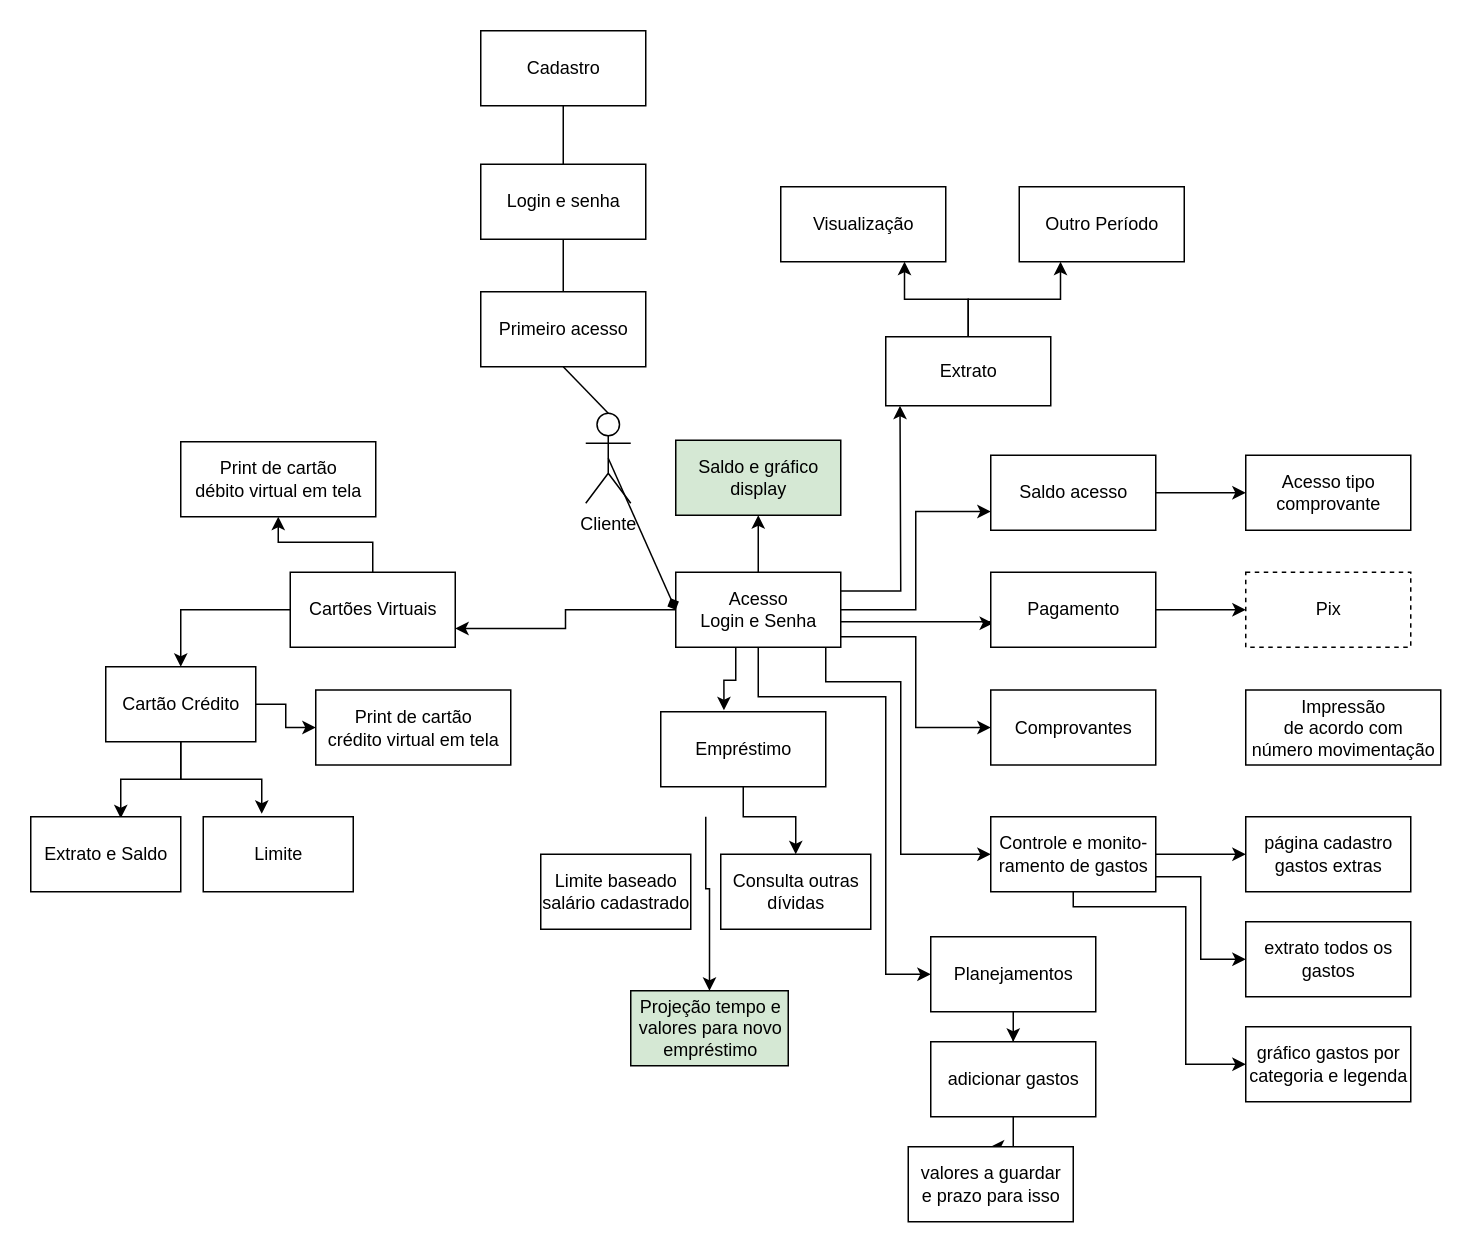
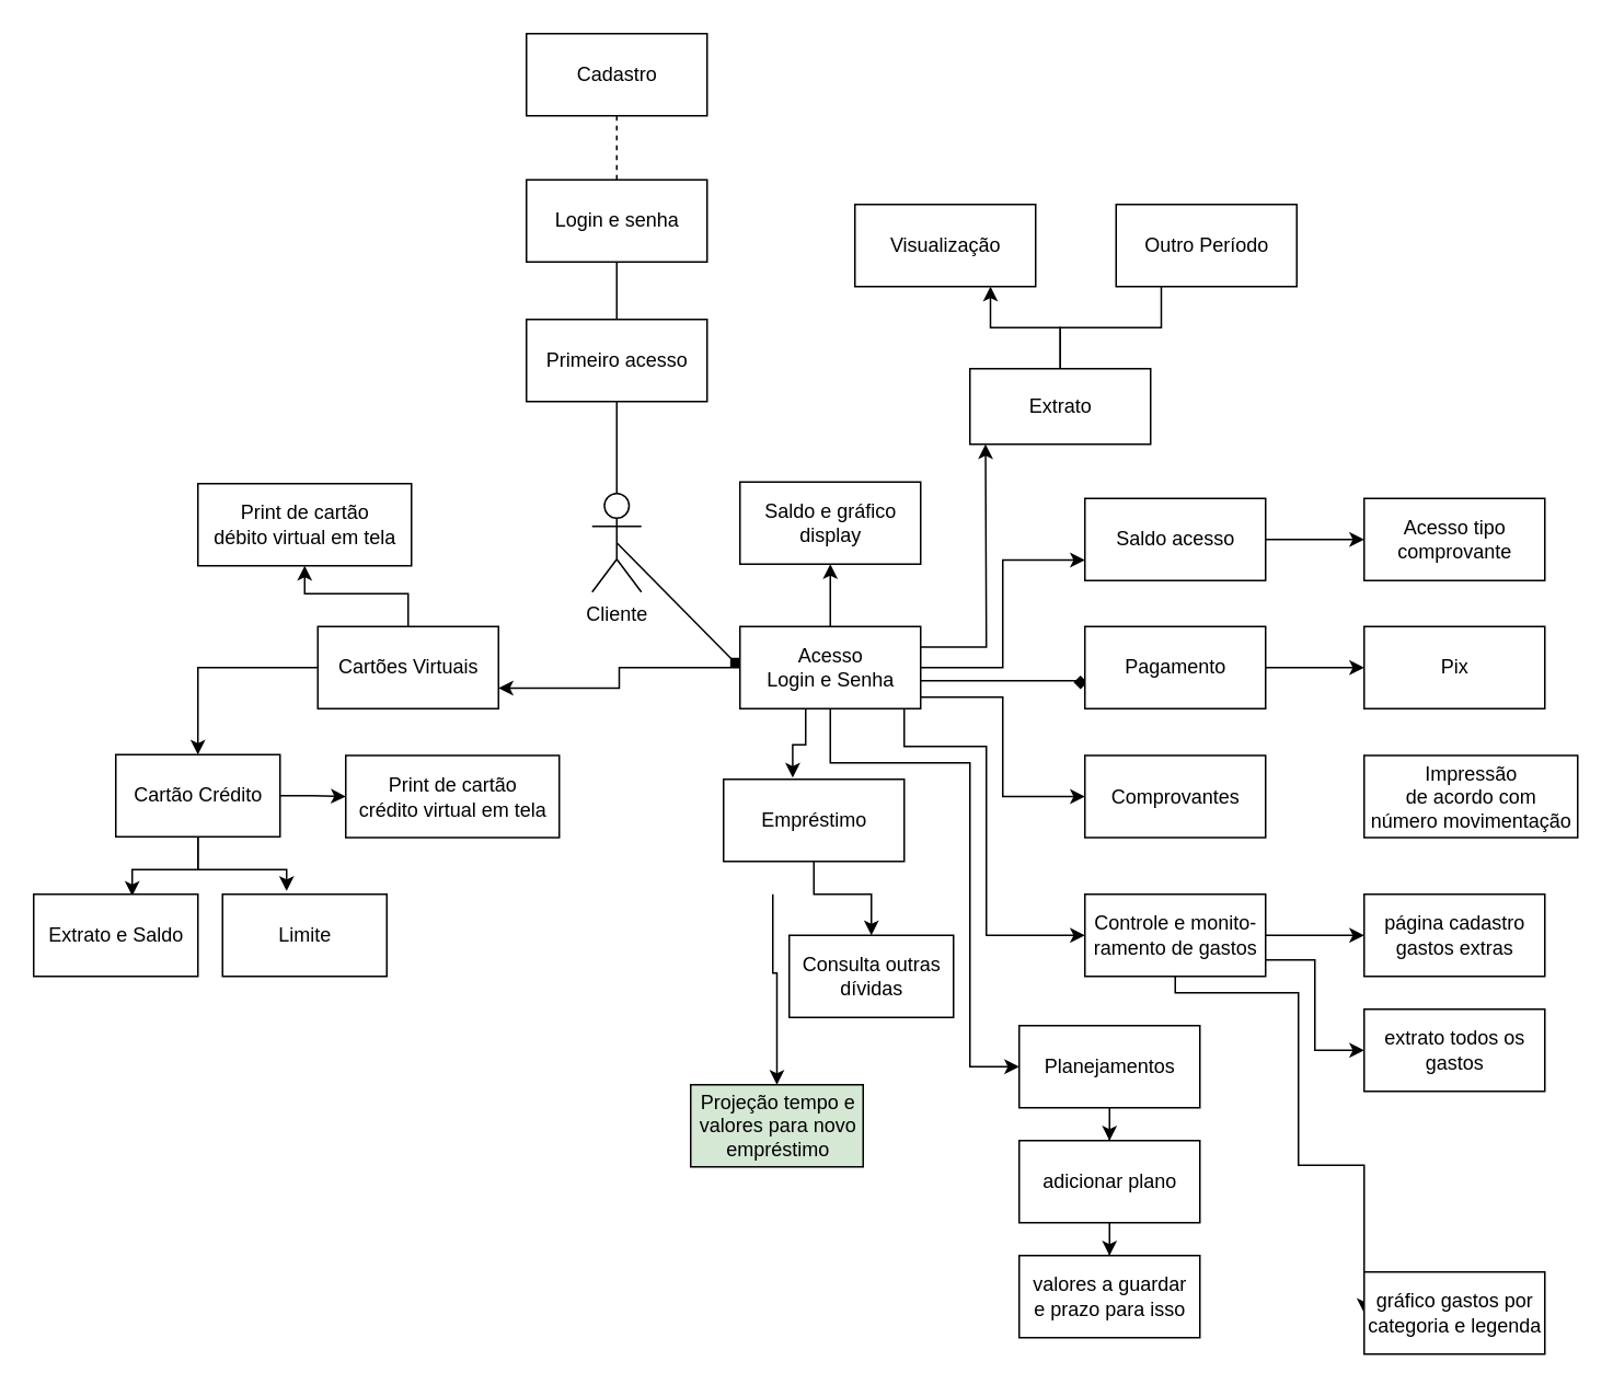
- <mxCell id="60" value="" style="endArrow=none;html=1;rounded=0;exitX=0.5;exitY=0;exitDx=0;exitDy=0;entryX=0.5;entryY=1;entryDx=0;entryDy=0;" edge="1" parent="1" source="14" target="15"><mxGeometry width="50" height="50" relative="1" as="geometry"><mxPoint x="385" y="204" as="sourcePoint" /><mxPoint x="385" y="169" as="targetPoint" /></mxGeometry></mxCell>
+ <mxCell id="60" value="" style="endArrow=none;html=1;rounded=0;exitX=0.5;exitY=0;exitDx=0;exitDy=0;entryX=0.5;entryY=1;entryDx=0;entryDy=0;dashed=1;" edge="1" parent="1" source="14" target="15"><mxGeometry width="50" height="50" relative="1" as="geometry"><mxPoint x="385" y="204" as="sourcePoint" /><mxPoint x="385" y="169" as="targetPoint" /></mxGeometry></mxCell>
- <mxCell id="18" style="edgeStyle=orthogonalEdgeStyle;rounded=0;orthogonalLoop=1;jettySize=auto;html=1;entryX=0.25;entryY=1;entryDx=0;entryDy=0;" edge="1" parent="1" source="19" target="38"><mxGeometry relative="1" as="geometry" /></mxCell>
+ <mxCell id="18" style="edgeStyle=orthogonalEdgeStyle;rounded=0;orthogonalLoop=1;jettySize=auto;html=1;entryX=0.25;entryY=1;entryDx=0;entryDy=0;endArrow=none;" edge="1" parent="1" source="19" target="38"><mxGeometry relative="1" as="geometry" /></mxCell>
- <mxCell id="2" value="Cliente" style="shape=umlActor;verticalLabelPosition=bottom;verticalAlign=top;html=1;" vertex="1" parent="1"><mxGeometry x="390" y="275" width="30" height="60" as="geometry" /></mxCell>
+ <mxCell id="2" value="Cliente" style="shape=umlActor;verticalLabelPosition=bottom;verticalAlign=top;html=1;" vertex="1" parent="1"><mxGeometry x="360" y="300" width="30" height="60" as="geometry" /></mxCell>
- <mxCell id="16" value="&lt;div&gt;Saldo e gráfico &lt;br&gt;&lt;/div&gt;&lt;div&gt;display&lt;/div&gt;" style="html=1;fillColor=#d5e8d4;" vertex="1" parent="1"><mxGeometry x="450" y="293" width="110" height="50" as="geometry" /></mxCell>
+ <mxCell id="16" value="&lt;div&gt;Saldo e gráfico &lt;br&gt;&lt;/div&gt;&lt;div&gt;display&lt;/div&gt;" style="html=1;" vertex="1" parent="1"><mxGeometry x="450" y="293" width="110" height="50" as="geometry" /></mxCell>
- <mxCell id="40" value="Pix" style="html=1;dashed=1;" vertex="1" parent="1"><mxGeometry x="830" y="381" width="110" height="50" as="geometry" /></mxCell>
+ <mxCell id="40" value="Pix" style="html=1;" vertex="1" parent="1"><mxGeometry x="830" y="381" width="110" height="50" as="geometry" /></mxCell>
- <mxCell id="6" style="edgeStyle=orthogonalEdgeStyle;rounded=0;orthogonalLoop=1;jettySize=auto;html=1;entryX=0.014;entryY=0.68;entryDx=0;entryDy=0;entryPerimeter=0;" edge="1" parent="1" source="12" target="23"><mxGeometry relative="1" as="geometry"><Array as="points"><mxPoint x="660" y="414" /><mxPoint x="660" y="415" /></Array></mxGeometry></mxCell>
+ <mxCell id="6" style="edgeStyle=orthogonalEdgeStyle;rounded=0;orthogonalLoop=1;jettySize=auto;html=1;entryX=0.014;entryY=0.68;entryDx=0;entryDy=0;entryPerimeter=0;endArrow=diamond;" edge="1" parent="1" source="12" target="23"><mxGeometry relative="1" as="geometry"><Array as="points"><mxPoint x="660" y="414" /><mxPoint x="660" y="415" /></Array></mxGeometry></mxCell>
- <mxCell id="46" value="Cartão Crédito" style="html=1;" vertex="1" parent="1"><mxGeometry x="70" y="444" width="100" height="50" as="geometry" /></mxCell>
+ <mxCell id="46" value="Cartão Crédito" style="html=1;" vertex="1" parent="1"><mxGeometry x="70" y="459" width="100" height="50" as="geometry" /></mxCell>
- <mxCell id="49" value="&lt;div&gt;Limite baseado&lt;/div&gt;&lt;div&gt;salário cadastrado&lt;br&gt;&lt;/div&gt;" style="html=1;" vertex="1" parent="1"><mxGeometry x="360" y="569" width="100" height="50" as="geometry" /></mxCell>
- <mxCell id="54" value="&lt;div&gt;gráfico gastos por&lt;/div&gt;&lt;div&gt;categoria e legenda&lt;br&gt;&lt;/div&gt;" style="html=1;" vertex="1" parent="1"><mxGeometry x="830" y="684" width="110" height="50" as="geometry" /></mxCell>
+ <mxCell id="54" value="&lt;div&gt;gráfico gastos por&lt;/div&gt;&lt;div&gt;categoria e legenda&lt;br&gt;&lt;/div&gt;" style="html=1;" vertex="1" parent="1"><mxGeometry x="830" y="774" width="110" height="50" as="geometry" /></mxCell>
- <mxCell id="56" value="adicionar gastos" style="html=1;" vertex="1" parent="1"><mxGeometry x="620" y="694" width="110" height="50" as="geometry" /></mxCell>
+ <mxCell id="56" value="adicionar plano" style="html=1;" vertex="1" parent="1"><mxGeometry x="620" y="694" width="110" height="50" as="geometry" /></mxCell>
- <mxCell id="57" value="&lt;div&gt;valores a guardar&lt;/div&gt;&lt;div&gt;e prazo para isso&lt;br&gt;&lt;/div&gt;" style="html=1;" vertex="1" parent="1"><mxGeometry x="605" y="764" width="110" height="50" as="geometry" /></mxCell>
+ <mxCell id="57" value="&lt;div&gt;valores a guardar&lt;/div&gt;&lt;div&gt;e prazo para isso&lt;br&gt;&lt;/div&gt;" style="html=1;" vertex="1" parent="1"><mxGeometry x="620" y="764" width="110" height="50" as="geometry" /></mxCell>
